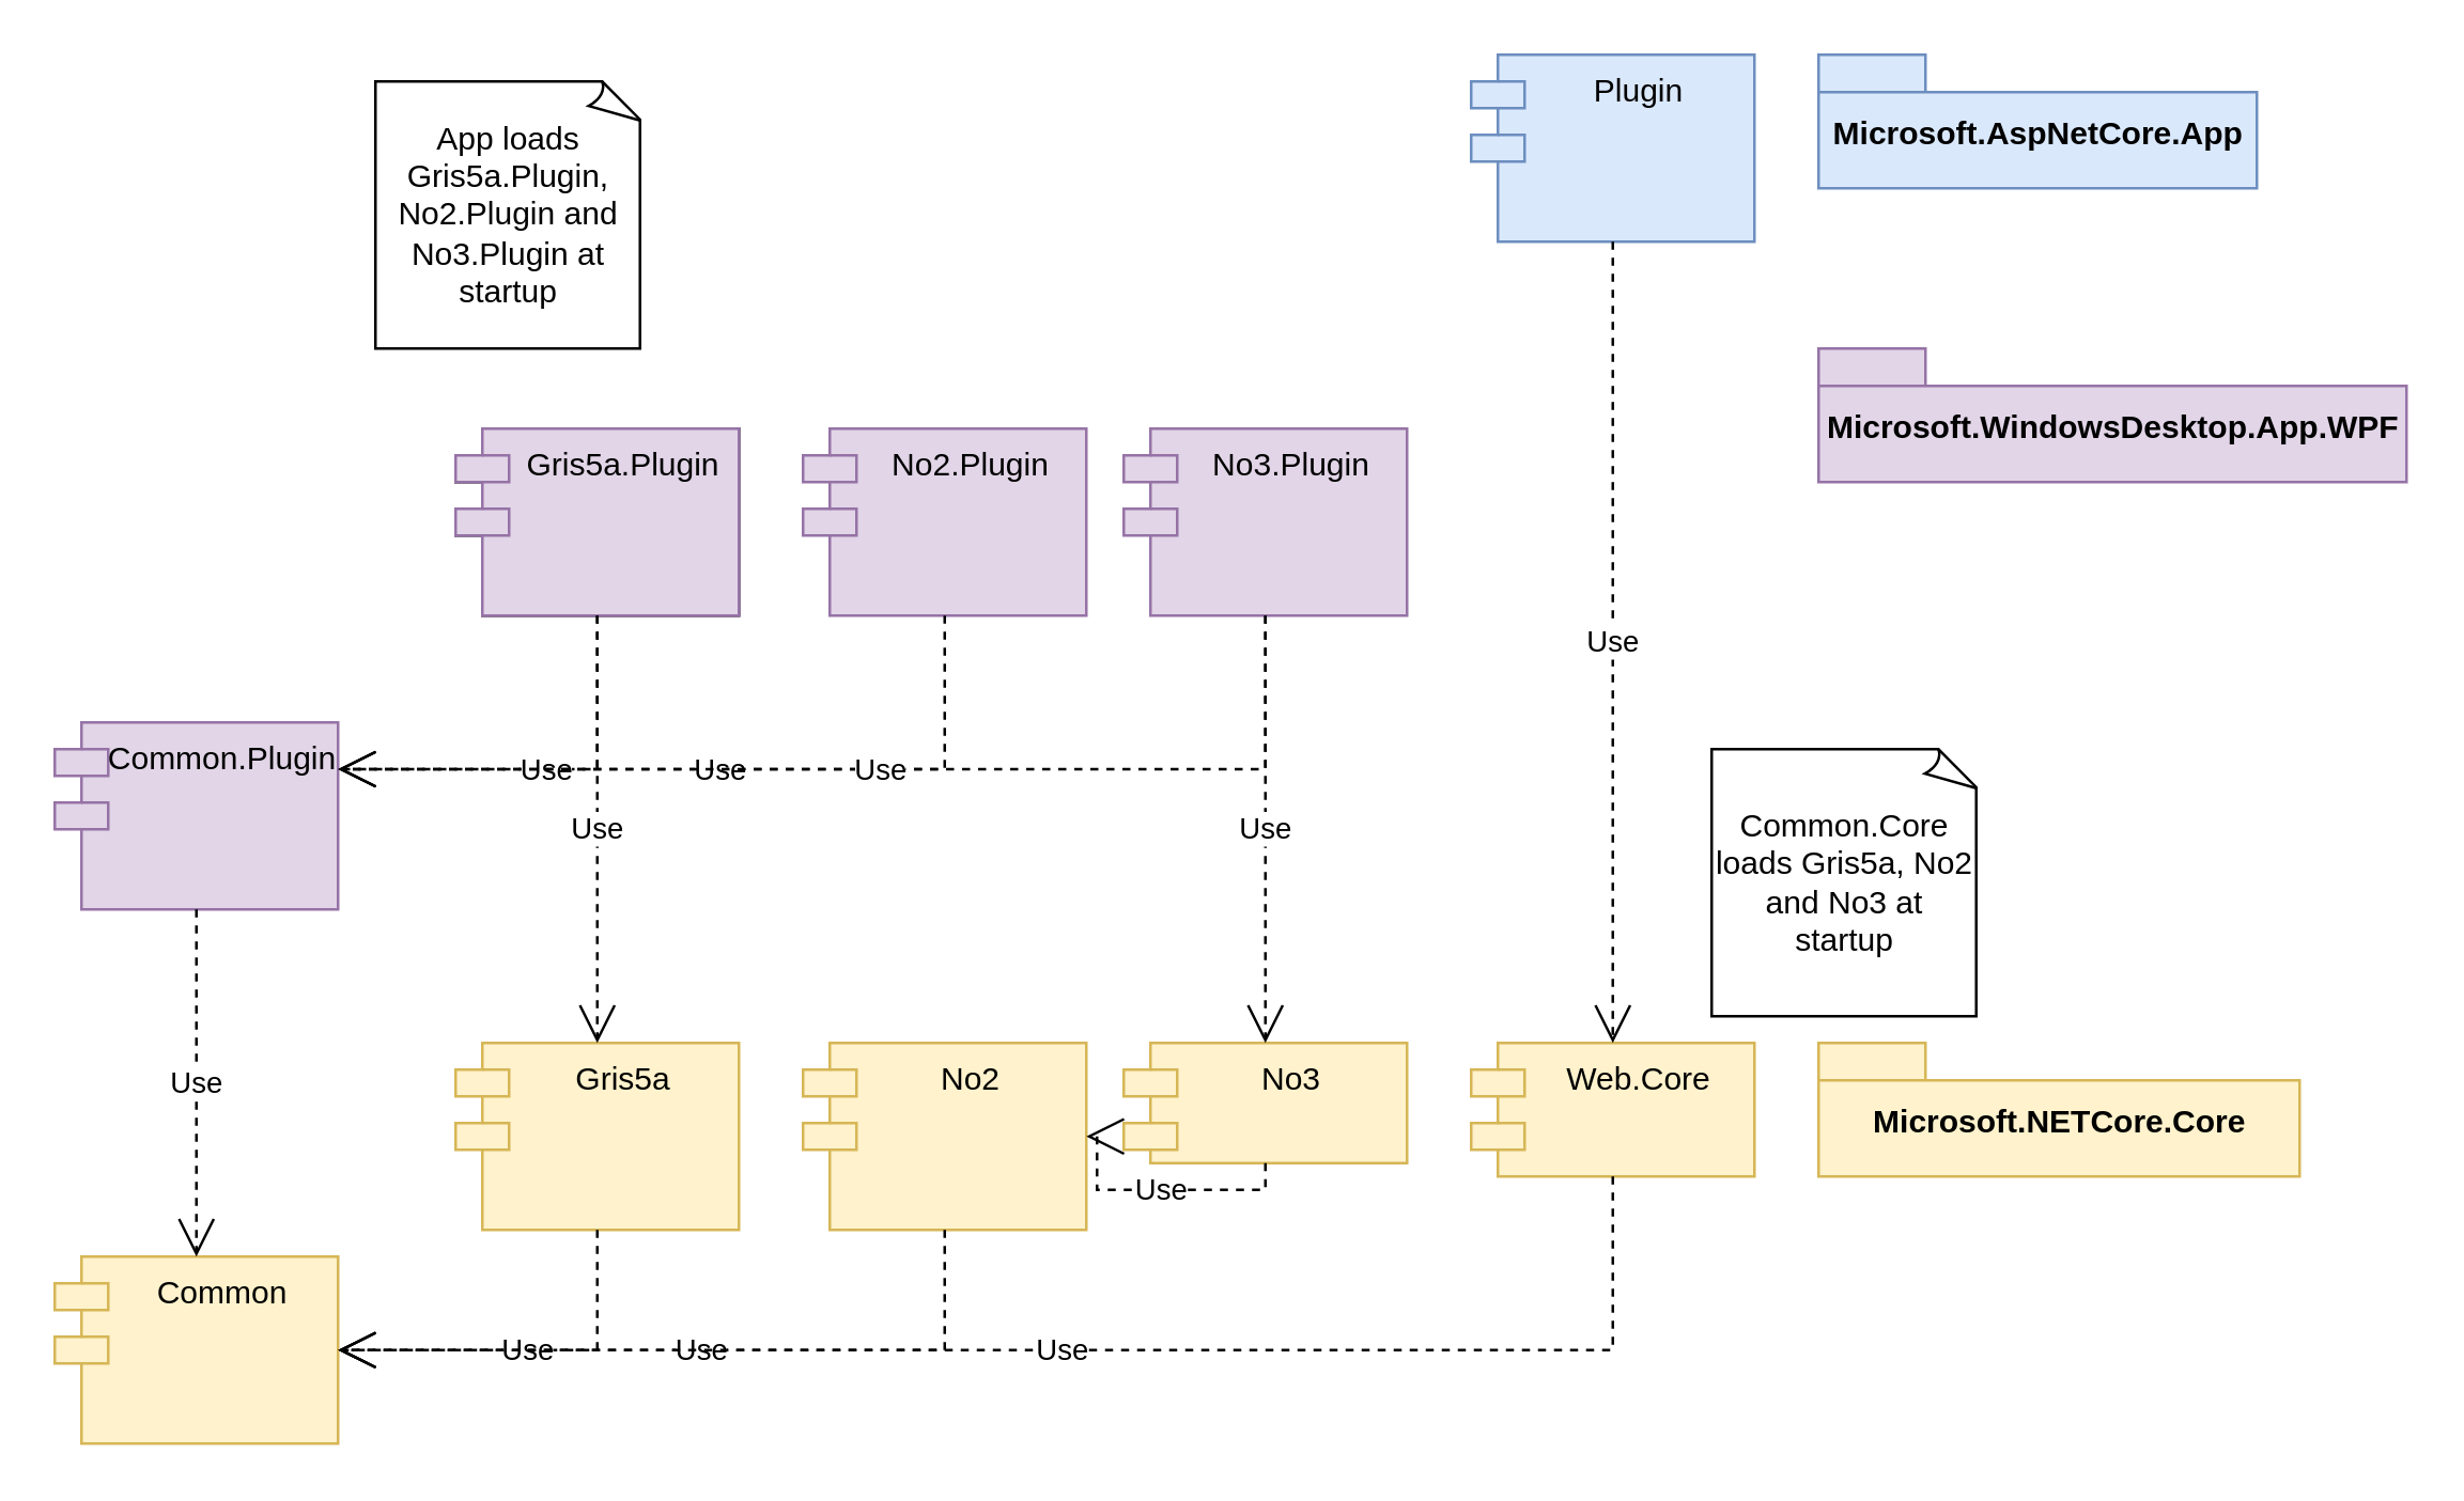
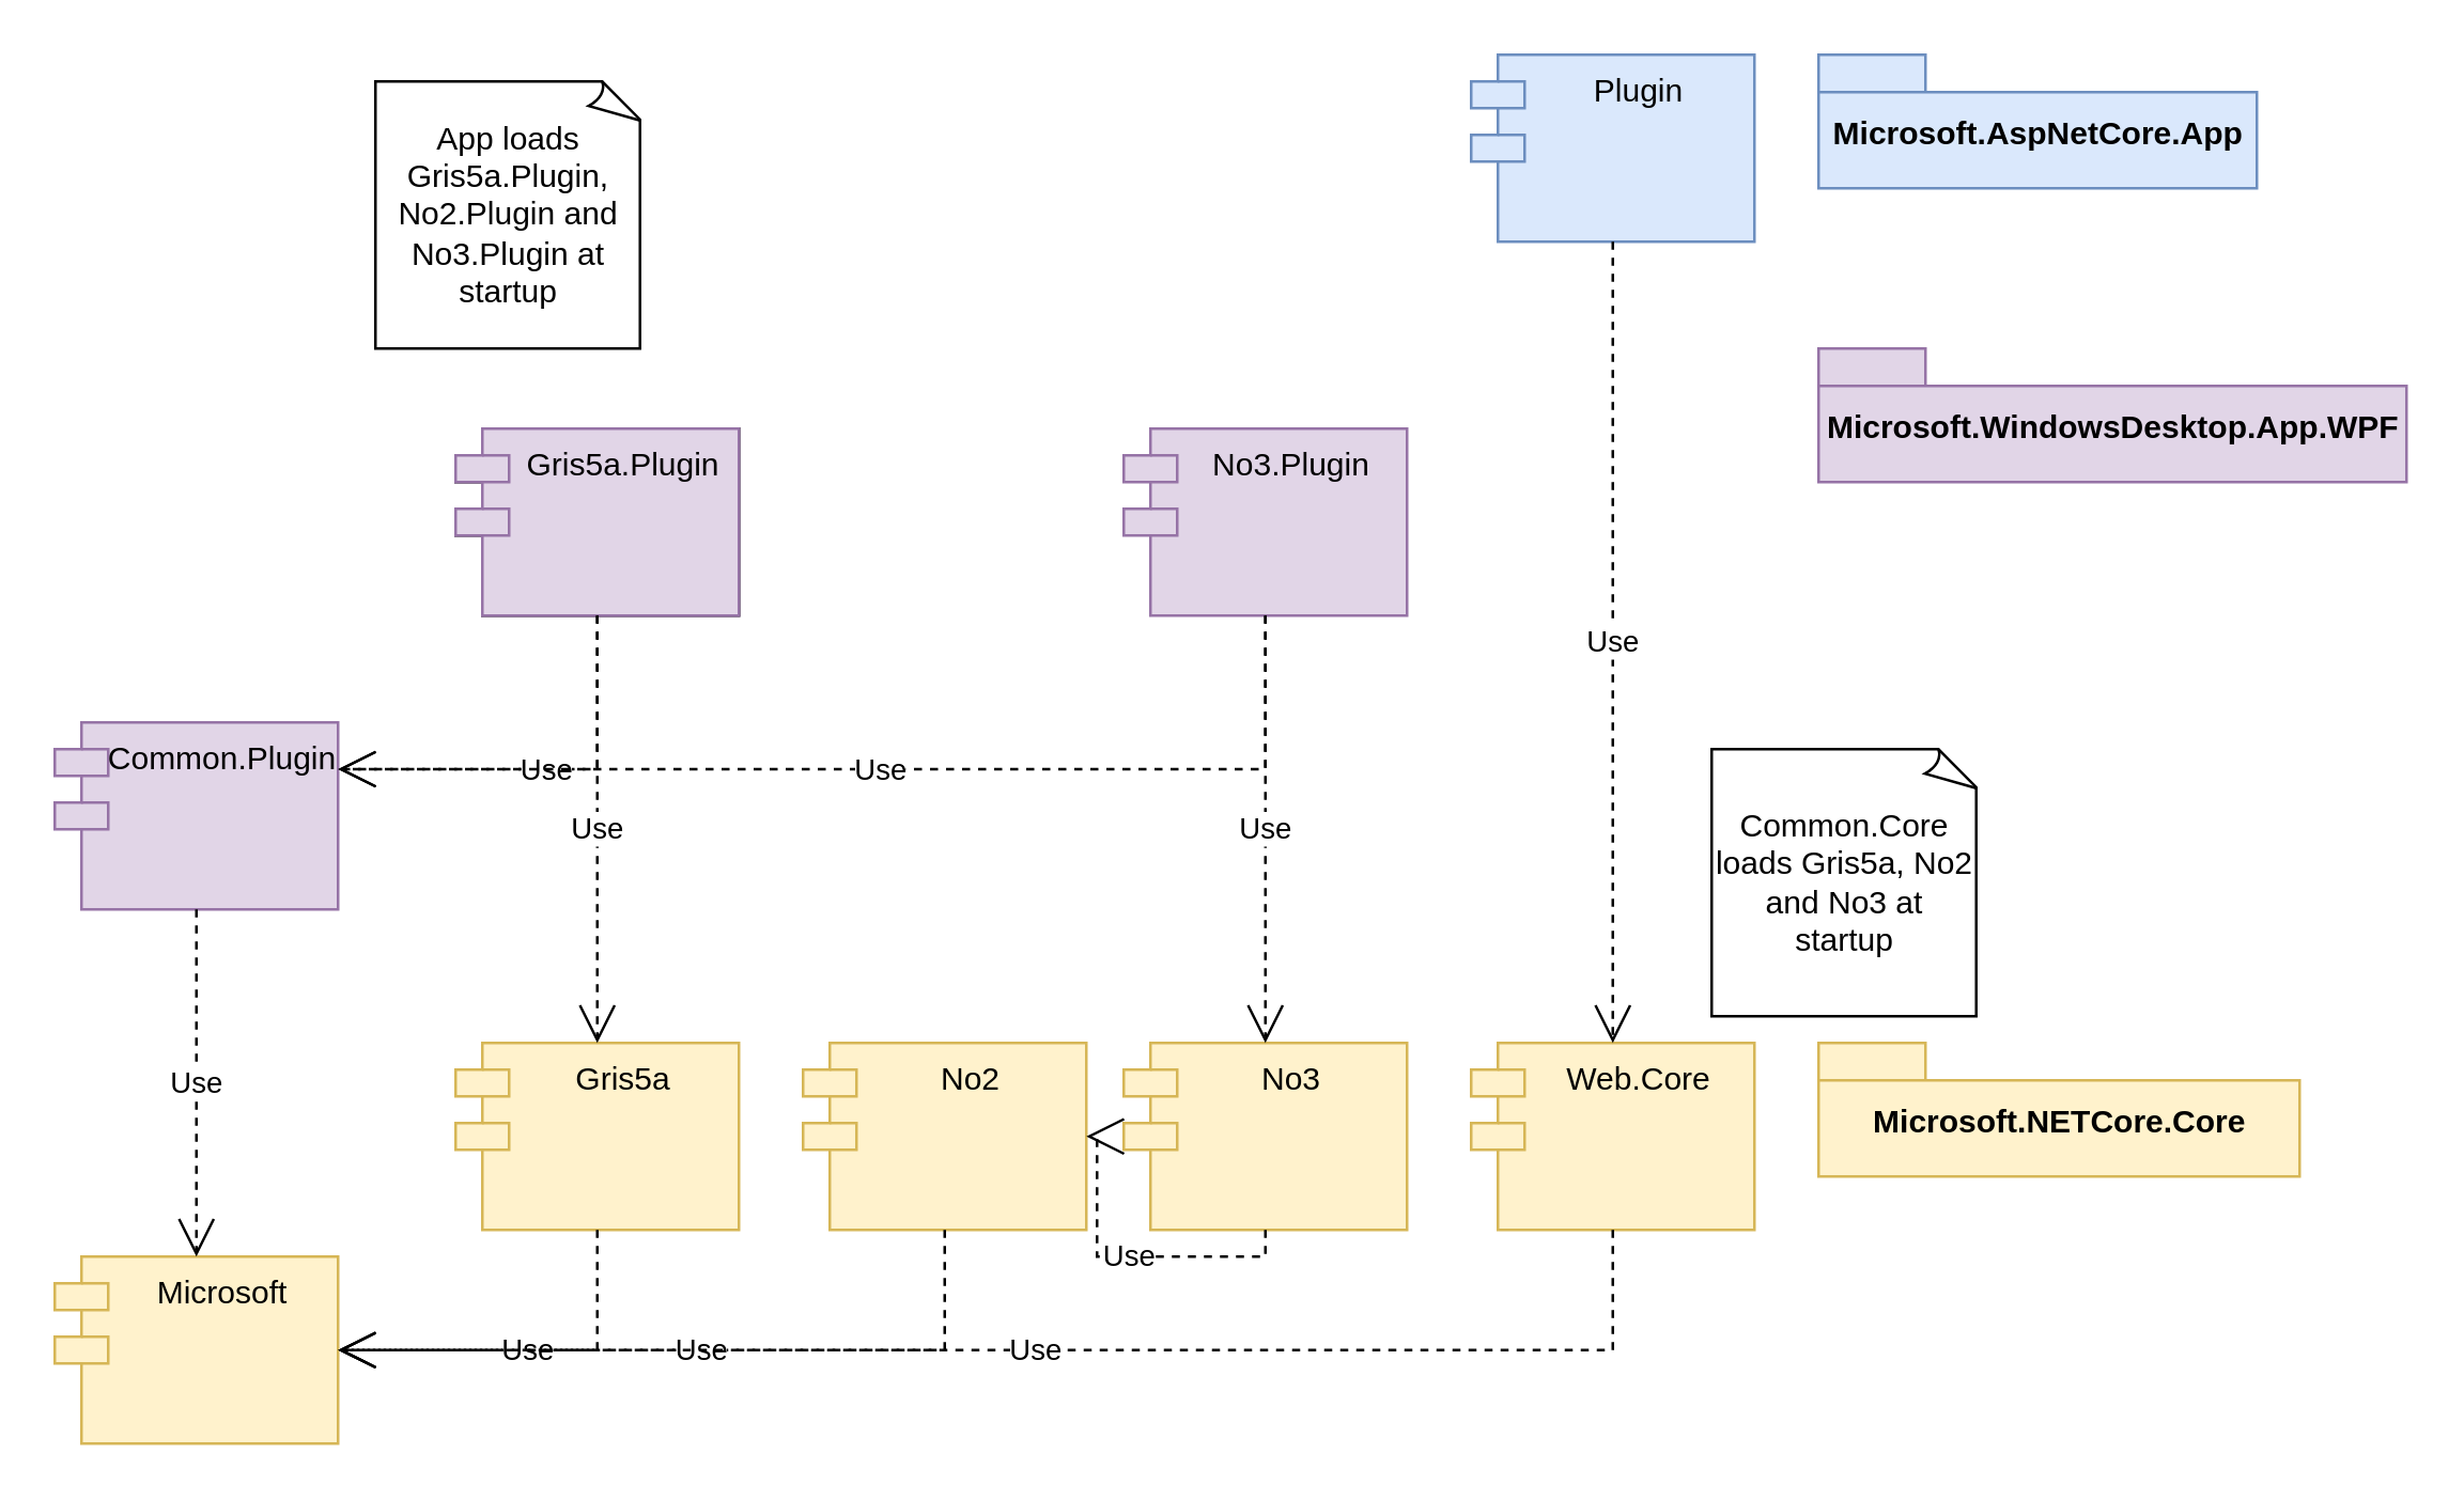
- <mxCell id="8" value="No2.Plugin&#10;" style="shape=module;align=left;spacingLeft=20;align=center;verticalAlign=top;fillColor=#e1d5e7;strokeColor=#9673a6;" parent="1" vertex="1"><mxGeometry x="300" y="160" width="106" height="70" as="geometry" /></mxCell>
- <mxCell id="20" value="Use" style="endArrow=open;endSize=12;dashed=1;html=1;rounded=0;edgeStyle=orthogonalEdgeStyle;exitX=0.5;exitY=1;exitDx=0;exitDy=0;entryX=1;entryY=0.25;entryDx=0;entryDy=0;" parent="1" source="8" target="3" edge="1"><mxGeometry width="160" relative="1" as="geometry"><mxPoint x="610" y="280" as="sourcePoint" /><mxPoint x="770" y="280" as="targetPoint" /></mxGeometry></mxCell>
- <mxCell id="9" value="No3" style="shape=module;align=left;spacingLeft=20;align=center;verticalAlign=top;fillColor=#fff2cc;strokeColor=#d6b656;" parent="1" vertex="1"><mxGeometry x="420" y="390" width="106" height="45" as="geometry" /></mxCell>
+ <mxCell id="9" value="No3" style="shape=module;align=left;spacingLeft=20;align=center;verticalAlign=top;fillColor=#fff2cc;strokeColor=#d6b656;" parent="1" vertex="1"><mxGeometry x="420" y="390" width="106" height="70" as="geometry" /></mxCell>
- <mxCell id="22" value="Web.Core" style="shape=module;align=left;spacingLeft=20;align=center;verticalAlign=top;fillColor=#fff2cc;strokeColor=#d6b656;" parent="1" vertex="1"><mxGeometry x="550" y="390" width="106" height="50" as="geometry" /></mxCell>
+ <mxCell id="22" value="Web.Core" style="shape=module;align=left;spacingLeft=20;align=center;verticalAlign=top;fillColor=#fff2cc;strokeColor=#d6b656;" parent="1" vertex="1"><mxGeometry x="550" y="390" width="106" height="70" as="geometry" /></mxCell>
- <mxCell id="2" value="Common" style="shape=module;align=left;spacingLeft=20;align=center;verticalAlign=top;fillColor=#fff2cc;strokeColor=#d6b656;" parent="1" vertex="1"><mxGeometry x="20" y="470" width="106" height="70" as="geometry" /></mxCell>
+ <mxCell id="2" value="Microsoft" style="shape=module;align=left;spacingLeft=20;align=center;verticalAlign=top;fillColor=#fff2cc;strokeColor=#d6b656;" parent="1" vertex="1"><mxGeometry x="20" y="470" width="106" height="70" as="geometry" /></mxCell>
